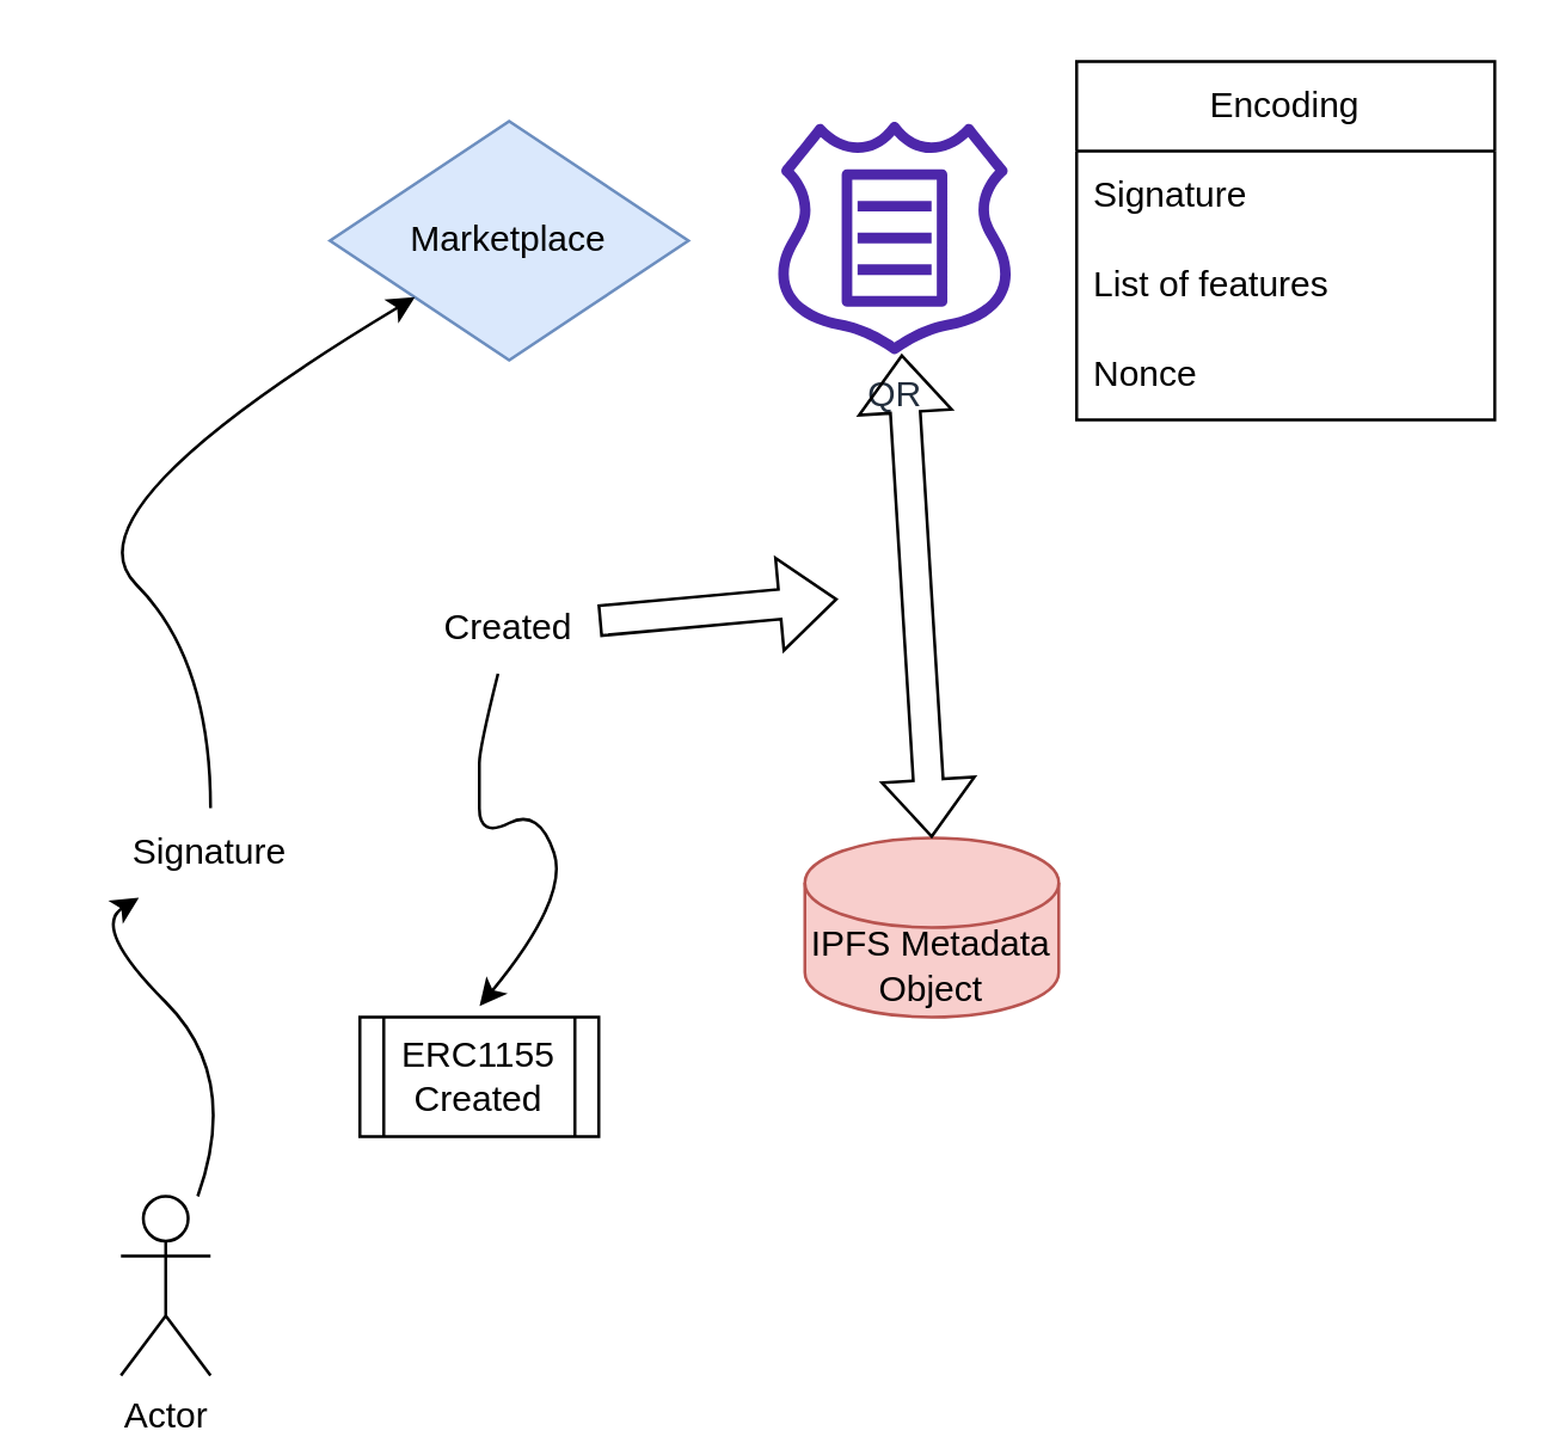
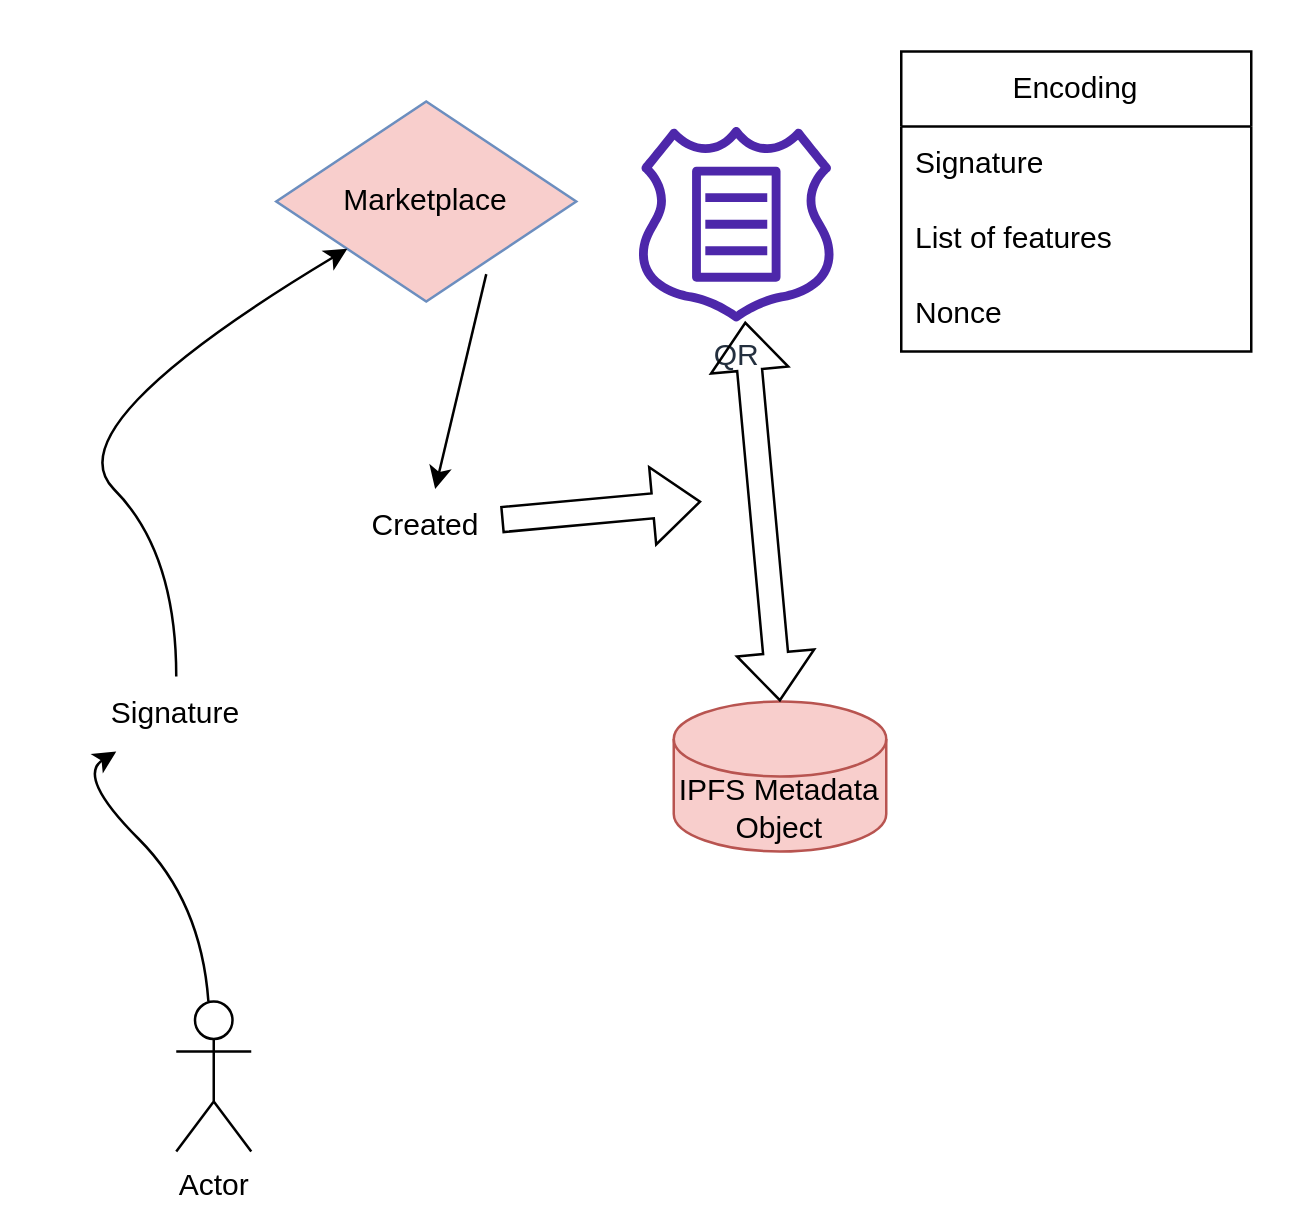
- <mxCell id="12" value="&lt;div&gt;QR&lt;/div&gt;" style="sketch=0;outlineConnect=0;fontColor=#232F3E;gradientColor=none;fillColor=#4D27AA;strokeColor=none;dashed=0;verticalLabelPosition=bottom;verticalAlign=top;align=center;html=1;fontSize=12;fontStyle=0;aspect=fixed;pointerEvents=1;shape=mxgraph.aws4.route_53_resolver_query_logging;" vertex="1" parent="1"><mxGeometry x="260" y="40" width="78" height="78" as="geometry" /></mxCell>
+ <mxCell id="12" value="&lt;div&gt;QR&lt;/div&gt;" style="sketch=0;outlineConnect=0;fontColor=#232F3E;gradientColor=none;fillColor=#4D27AA;strokeColor=none;dashed=0;verticalLabelPosition=bottom;verticalAlign=top;align=center;html=1;fontSize=12;fontStyle=0;aspect=fixed;pointerEvents=1;shape=mxgraph.aws4.route_53_resolver_query_logging;" vertex="1" parent="1"><mxGeometry x="255" y="50" width="78" height="78" as="geometry" /></mxCell>
- <mxCell id="3" value="Marketplace" style="rhombus;whiteSpace=wrap;html=1;fillColor=#dae8fc;strokeColor=#6c8ebf;" vertex="1" parent="1"><mxGeometry x="110" y="40" width="120" height="80" as="geometry" /></mxCell>
+ <mxCell id="3" value="Marketplace" style="rhombus;whiteSpace=wrap;html=1;fillColor=#f8cecc;strokeColor=#6c8ebf;" vertex="1" parent="1"><mxGeometry x="110" y="40" width="120" height="80" as="geometry" /></mxCell>
+ <mxCell id="9" value="" style="curved=1;endArrow=classic;html=1;rounded=0;exitX=0.7;exitY=0.863;exitDx=0;exitDy=0;exitPerimeter=0;" edge="1" parent="1" source="3" target="10"><mxGeometry width="50" height="50" relative="1" as="geometry"><mxPoint x="194" y="109" as="sourcePoint" /><mxPoint x="160" y="330" as="targetPoint" /><Array as="points" /></mxGeometry></mxCell>
- <mxCell id="8" value="" style="curved=1;endArrow=classic;html=1;rounded=0;entryX=0.501;entryY=-0.092;entryDx=0;entryDy=0;entryPerimeter=0;" edge="1" parent="1" source="10" target="2"><mxGeometry width="50" height="50" relative="1" as="geometry"><mxPoint x="380" y="251" as="sourcePoint" /><mxPoint x="160" y="330" as="targetPoint" /><Array as="points"><mxPoint x="160" y="250" /><mxPoint x="160" y="260" /><mxPoint x="160" y="280" /><mxPoint x="180" y="270" /><mxPoint x="190" y="300" /></Array></mxGeometry></mxCell>
- <mxCell id="2" value="ERC1155 Created" style="shape=process;whiteSpace=wrap;html=1;backgroundOutline=1;" vertex="1" parent="1"><mxGeometry x="120" y="340" width="80" height="40" as="geometry" /></mxCell>
- <mxCell id="7" value="Actor" style="shape=umlActor;verticalLabelPosition=bottom;verticalAlign=top;html=1;outlineConnect=0;" vertex="1" parent="1"><mxGeometry x="40" y="400" width="30" height="60" as="geometry" /></mxCell>
+ <mxCell id="7" value="Actor" style="shape=umlActor;verticalLabelPosition=bottom;verticalAlign=top;html=1;outlineConnect=0;" vertex="1" parent="1"><mxGeometry x="70" y="400" width="30" height="60" as="geometry" /></mxCell>
